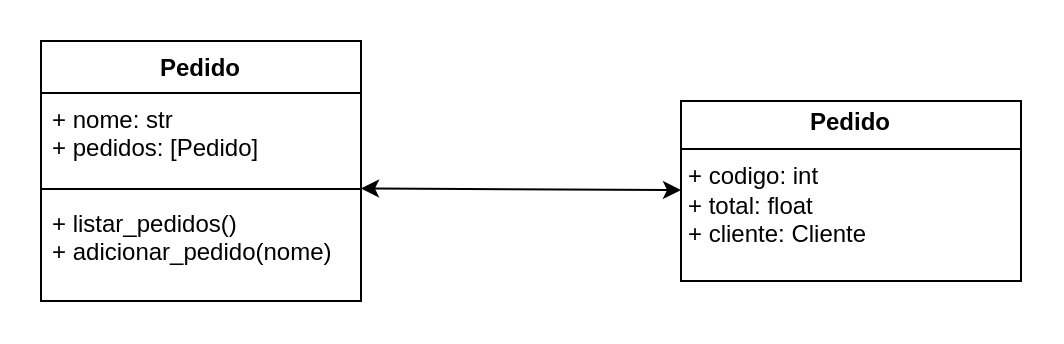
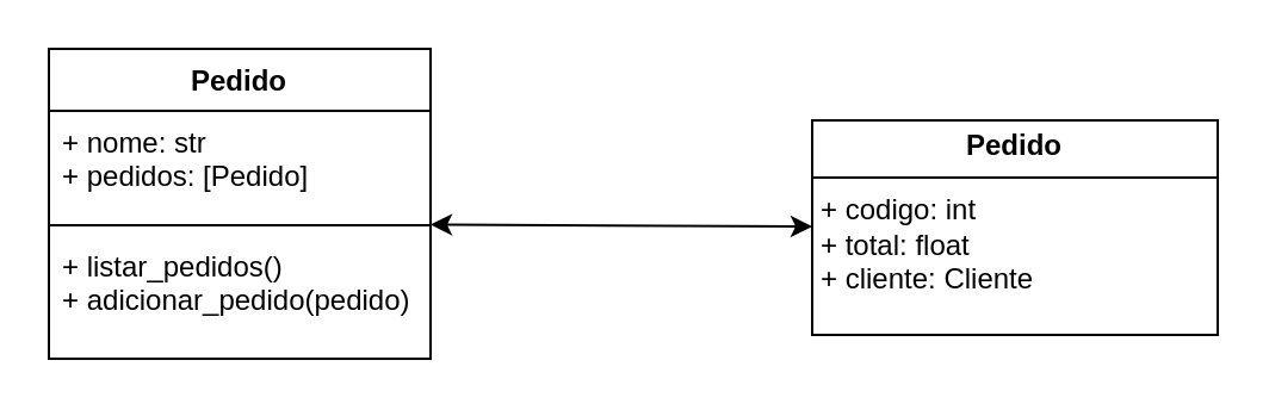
- <mxCell id="5" value="+ listar_pedidos()&lt;div&gt;+ adicionar_pedido(nome)&lt;/div&gt;" style="text;strokeColor=none;fillColor=none;align=left;verticalAlign=top;spacingLeft=4;spacingRight=4;overflow=hidden;rotatable=0;points=[[0,0.5],[1,0.5]];portConstraint=eastwest;whiteSpace=wrap;html=1;" vertex="1" parent="2"><mxGeometry y="78" width="160" height="52" as="geometry" /></mxCell>
+ <mxCell id="5" value="+ listar_pedidos()&lt;div&gt;+ adicionar_pedido(pedido)&lt;/div&gt;" style="text;strokeColor=none;fillColor=none;align=left;verticalAlign=top;spacingLeft=4;spacingRight=4;overflow=hidden;rotatable=0;points=[[0,0.5],[1,0.5]];portConstraint=eastwest;whiteSpace=wrap;html=1;" vertex="1" parent="2"><mxGeometry y="78" width="160" height="52" as="geometry" /></mxCell>
